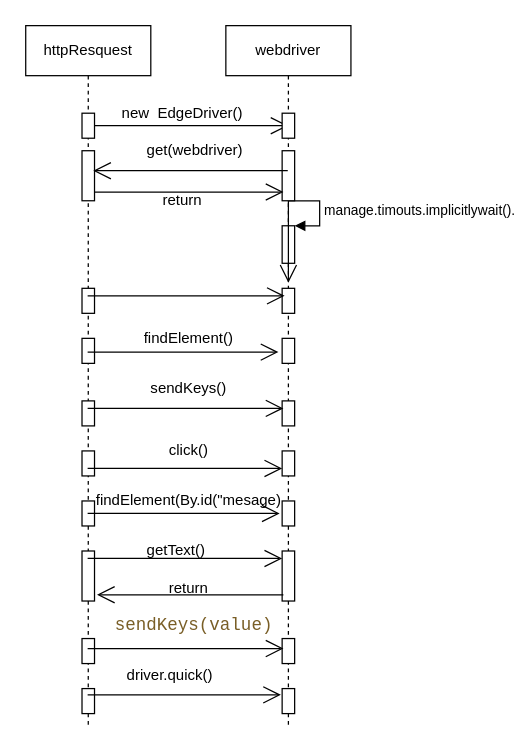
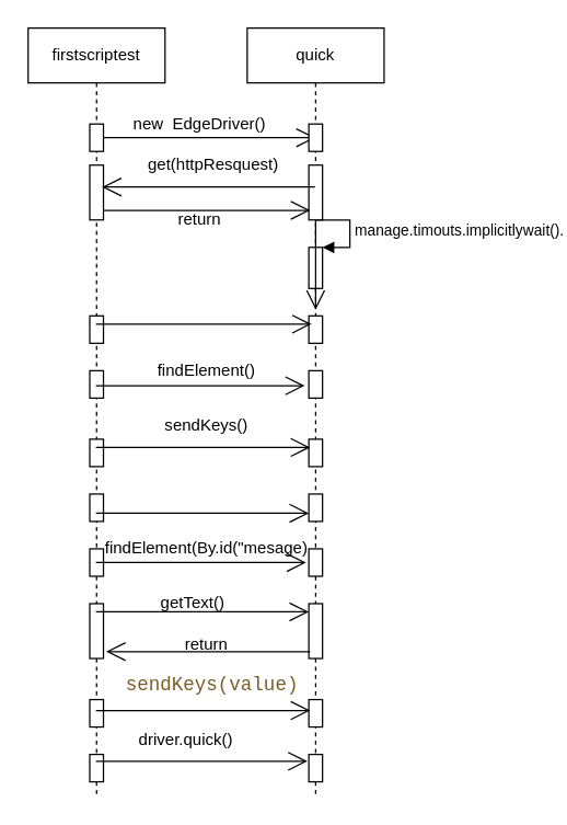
- <mxCell id="2" value="httpResquest" style="shape=umlLifeline;perimeter=lifelinePerimeter;whiteSpace=wrap;html=1;container=1;collapsible=0;recursiveResize=0;outlineConnect=0;" parent="1" vertex="1"><mxGeometry x="20" y="20" width="100" height="560" as="geometry" /></mxCell>
+ <mxCell id="2" value="firstscriptest" style="shape=umlLifeline;perimeter=lifelinePerimeter;whiteSpace=wrap;html=1;container=1;collapsible=0;recursiveResize=0;outlineConnect=0;" parent="1" vertex="1"><mxGeometry x="20" y="20" width="100" height="560" as="geometry" /></mxCell>
- <mxCell id="14" value="webdriver" style="shape=umlLifeline;perimeter=lifelinePerimeter;whiteSpace=wrap;html=1;container=1;collapsible=0;recursiveResize=0;outlineConnect=0;" parent="1" vertex="1"><mxGeometry x="180" y="20" width="100" height="560" as="geometry" /></mxCell>
+ <mxCell id="14" value="quick" style="shape=umlLifeline;perimeter=lifelinePerimeter;whiteSpace=wrap;html=1;container=1;collapsible=0;recursiveResize=0;outlineConnect=0;" parent="1" vertex="1"><mxGeometry x="180" y="20" width="100" height="560" as="geometry" /></mxCell>
- <mxCell id="28" value="get(webdriver)" style="text;html=1;align=center;verticalAlign=middle;resizable=0;points=[];autosize=1;" parent="1" vertex="1"><mxGeometry x="100" y="110" width="110" height="20" as="geometry" /></mxCell>
+ <mxCell id="28" value="get(httpResquest)" style="text;html=1;align=center;verticalAlign=middle;resizable=0;points=[];autosize=1;" parent="1" vertex="1"><mxGeometry x="100" y="110" width="110" height="20" as="geometry" /></mxCell>
- <mxCell id="40" value="click()" style="text;html=1;align=center;verticalAlign=middle;resizable=0;points=[];autosize=1;" parent="1" vertex="1"><mxGeometry x="125" y="350" width="50" height="20" as="geometry" /></mxCell>
